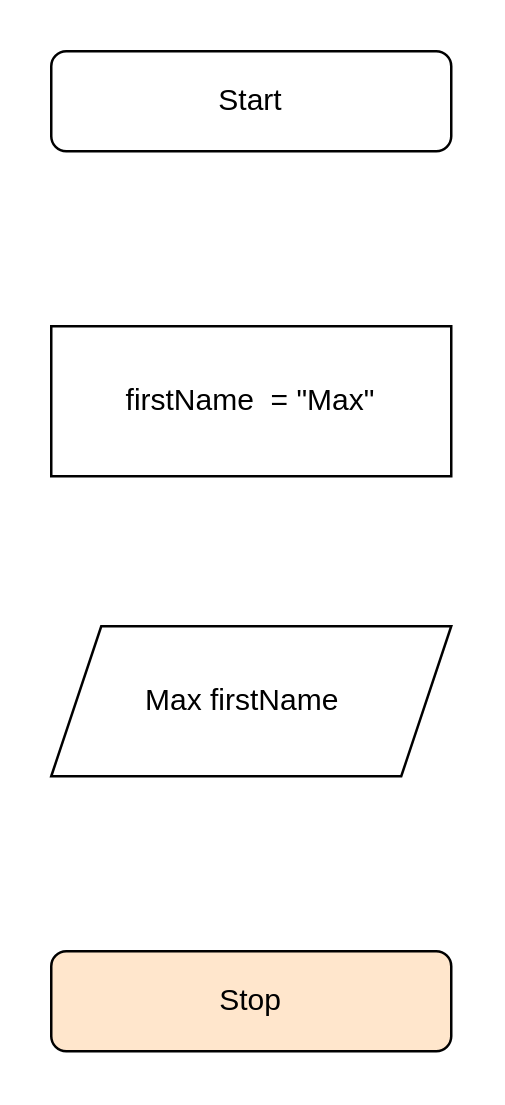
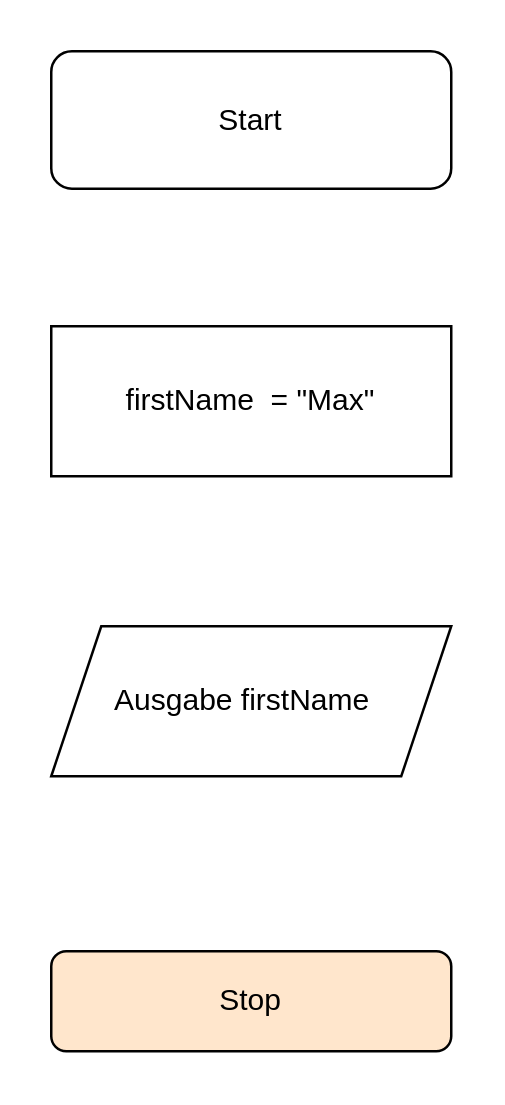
- <mxCell id="2" value="Start" style="rounded=1;whiteSpace=wrap;html=1;" vertex="1" parent="1"><mxGeometry x="20" y="20" width="160" height="40" as="geometry" /></mxCell>
+ <mxCell id="2" value="Start" style="rounded=1;whiteSpace=wrap;html=1;" vertex="1" parent="1"><mxGeometry x="20" y="20" width="160" height="55" as="geometry" /></mxCell>
- <mxCell id="5" value="Max firstName&amp;nbsp;&amp;nbsp;" style="shape=parallelogram;perimeter=parallelogramPerimeter;whiteSpace=wrap;html=1;fixedSize=1;" vertex="1" parent="1"><mxGeometry x="20" y="250" width="160" height="60" as="geometry" /></mxCell>
+ <mxCell id="5" value="Ausgabe firstName&amp;nbsp;&amp;nbsp;" style="shape=parallelogram;perimeter=parallelogramPerimeter;whiteSpace=wrap;html=1;fixedSize=1;" vertex="1" parent="1"><mxGeometry x="20" y="250" width="160" height="60" as="geometry" /></mxCell>
